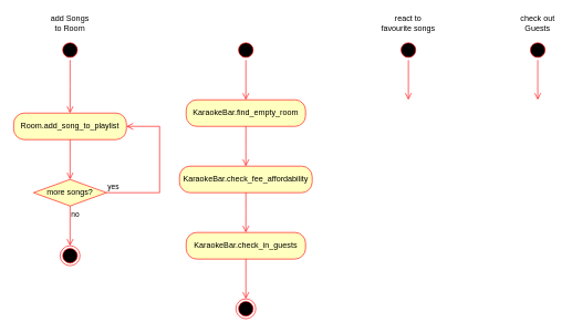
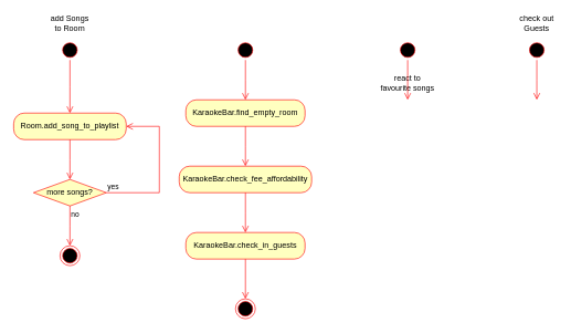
- <mxCell id="6" value="react to favourite songs" style="text;html=1;strokeColor=none;fillColor=none;align=center;verticalAlign=middle;whiteSpace=wrap;rounded=0;" vertex="1" parent="1"><mxGeometry x="570" y="20" width="90" height="30" as="geometry" /></mxCell>
+ <mxCell id="6" value="react to favourite songs" style="text;html=1;strokeColor=none;fillColor=none;align=center;verticalAlign=middle;whiteSpace=wrap;rounded=0;" vertex="1" parent="1"><mxGeometry x="570" y="110" width="90" height="30" as="geometry" /></mxCell>
